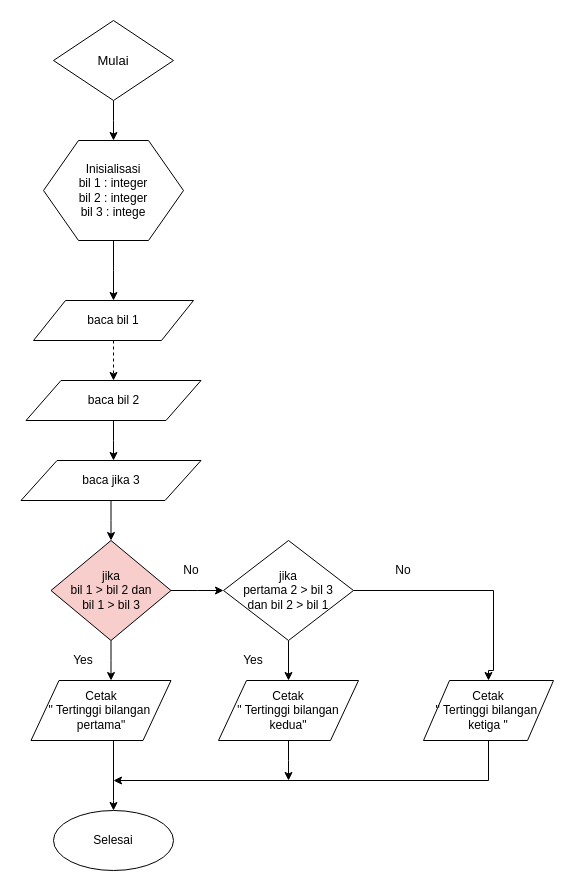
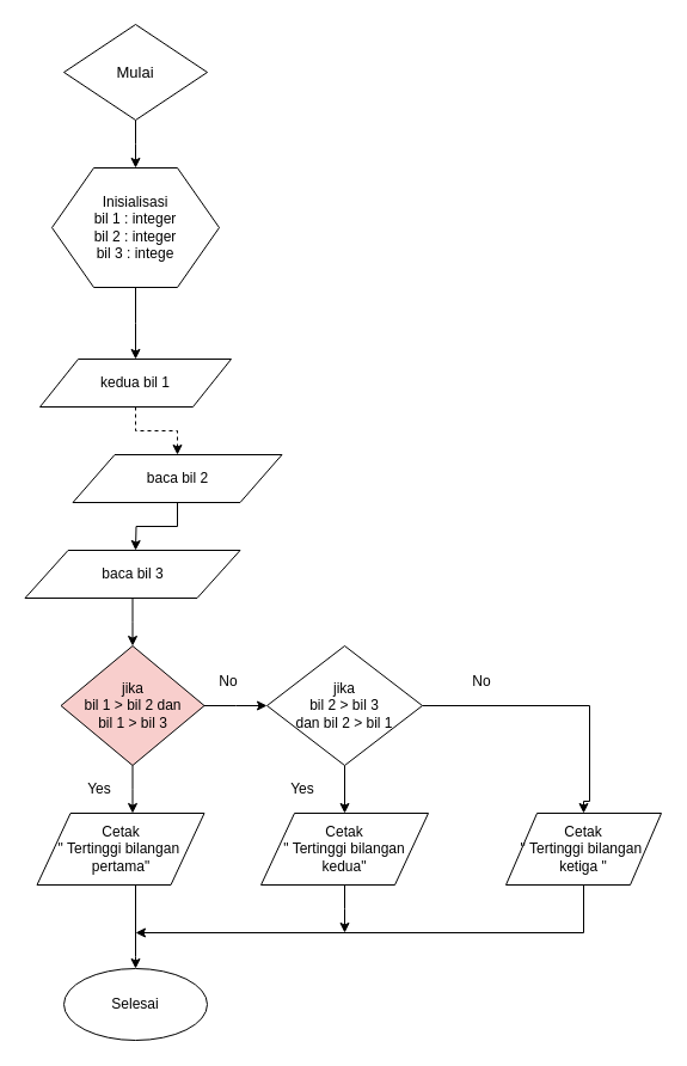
- <mxCell id="7" value="baca bil 1" style="shape=parallelogram;perimeter=parallelogramPerimeter;whiteSpace=wrap;html=1;" vertex="1" parent="1"><mxGeometry x="33" y="300" width="160" height="40" as="geometry" /></mxCell>
+ <mxCell id="7" value="kedua bil 1" style="shape=parallelogram;perimeter=parallelogramPerimeter;whiteSpace=wrap;html=1;" vertex="1" parent="1"><mxGeometry x="33" y="300" width="160" height="40" as="geometry" /></mxCell>
- <mxCell id="9" value="baca bil 2" style="shape=parallelogram;perimeter=parallelogramPerimeter;whiteSpace=wrap;html=1;" vertex="1" parent="1"><mxGeometry x="25.5" y="380" width="175" height="40" as="geometry" /></mxCell>
+ <mxCell id="9" value="baca bil 2" style="shape=parallelogram;perimeter=parallelogramPerimeter;whiteSpace=wrap;html=1;" vertex="1" parent="1"><mxGeometry x="60.5" y="380" width="175" height="40" as="geometry" /></mxCell>
- <mxCell id="11" value="baca jika 3" style="shape=parallelogram;perimeter=parallelogramPerimeter;whiteSpace=wrap;html=1;" vertex="1" parent="1"><mxGeometry x="20.5" y="460" width="180" height="40" as="geometry" /></mxCell>
+ <mxCell id="11" value="baca bil 3" style="shape=parallelogram;perimeter=parallelogramPerimeter;whiteSpace=wrap;html=1;" vertex="1" parent="1"><mxGeometry x="20.5" y="460" width="180" height="40" as="geometry" /></mxCell>
- <mxCell id="17" value="jika&lt;br&gt;pertama 2 &amp;gt; bil 3&lt;br&gt;dan bil 2 &amp;gt; bil 1" style="rhombus;whiteSpace=wrap;html=1;" vertex="1" parent="1"><mxGeometry x="223" y="540" width="130" height="100" as="geometry" /></mxCell>
+ <mxCell id="17" value="jika&lt;br&gt;bil 2 &amp;gt; bil 3&lt;br&gt;dan bil 2 &amp;gt; bil 1" style="rhombus;whiteSpace=wrap;html=1;" vertex="1" parent="1"><mxGeometry x="223" y="540" width="130" height="100" as="geometry" /></mxCell>
